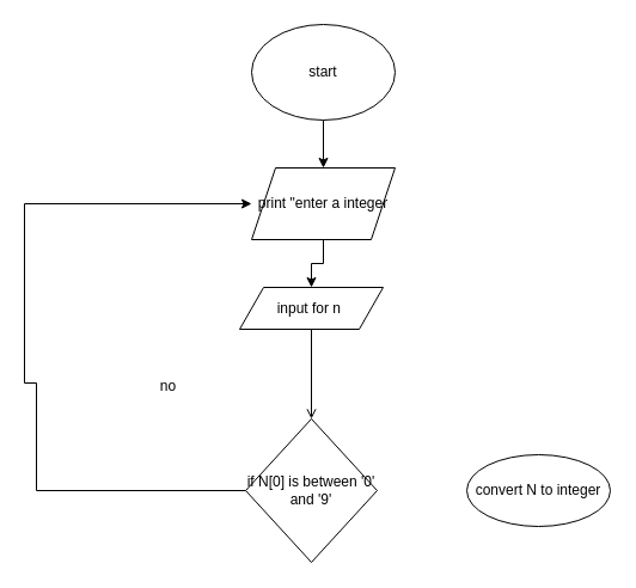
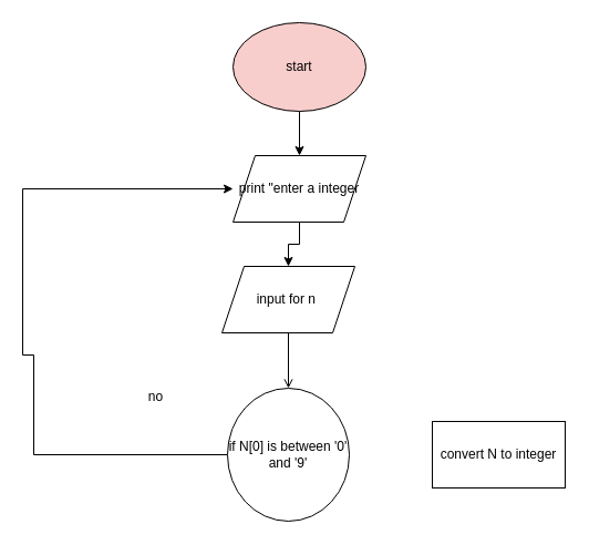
- <mxCell id="3" value="start" style="ellipse;whiteSpace=wrap;html=1;" vertex="1" parent="1"><mxGeometry x="210" y="20" width="120" height="80" as="geometry" /></mxCell>
+ <mxCell id="3" value="start" style="ellipse;whiteSpace=wrap;html=1;fillColor=#f8cecc;" vertex="1" parent="1"><mxGeometry x="210" y="20" width="120" height="80" as="geometry" /></mxCell>
- <mxCell id="5" value="input for n&amp;nbsp;" style="shape=parallelogram;perimeter=parallelogramPerimeter;whiteSpace=wrap;html=1;fixedSize=1;" vertex="1" parent="1"><mxGeometry x="200" y="240" width="120" height="35" as="geometry" /></mxCell>
+ <mxCell id="5" value="input for n&amp;nbsp;" style="shape=parallelogram;perimeter=parallelogramPerimeter;whiteSpace=wrap;html=1;fixedSize=1;" vertex="1" parent="1"><mxGeometry x="200" y="240" width="120" height="60" as="geometry" /></mxCell>
- <mxCell id="10" value="no" style="text;html=1;align=center;verticalAlign=middle;resizable=0;points=[];autosize=1;strokeColor=none;fillColor=none;" vertex="1" parent="1"><mxGeometry x="120" y="308" width="40" height="30" as="geometry" /></mxCell>
+ <mxCell id="10" value="no" style="text;html=1;align=center;verticalAlign=middle;resizable=0;points=[];autosize=1;strokeColor=none;fillColor=none;" vertex="1" parent="1"><mxGeometry x="120" y="343" width="40" height="30" as="geometry" /></mxCell>
- <mxCell id="9" value="if N[0] is between '0' and '9'" style="rhombus;whiteSpace=wrap;html=1;" vertex="1" parent="1"><mxGeometry x="205" y="350" width="110" height="120" as="geometry" /></mxCell>
+ <mxCell id="9" value="if N[0] is between '0' and '9'" style="ellipse;whiteSpace=wrap;html=1;" vertex="1" parent="1"><mxGeometry x="205" y="350" width="110" height="120" as="geometry" /></mxCell>
- <mxCell id="11" value="convert N to integer" style="ellipse;whiteSpace=wrap;html=1;" vertex="1" parent="1"><mxGeometry x="390" y="380" width="120" height="60" as="geometry" /></mxCell>
+ <mxCell id="11" value="convert N to integer" style="whiteSpace=wrap;html=1;" vertex="1" parent="1"><mxGeometry x="390" y="380" width="120" height="60" as="geometry" /></mxCell>
